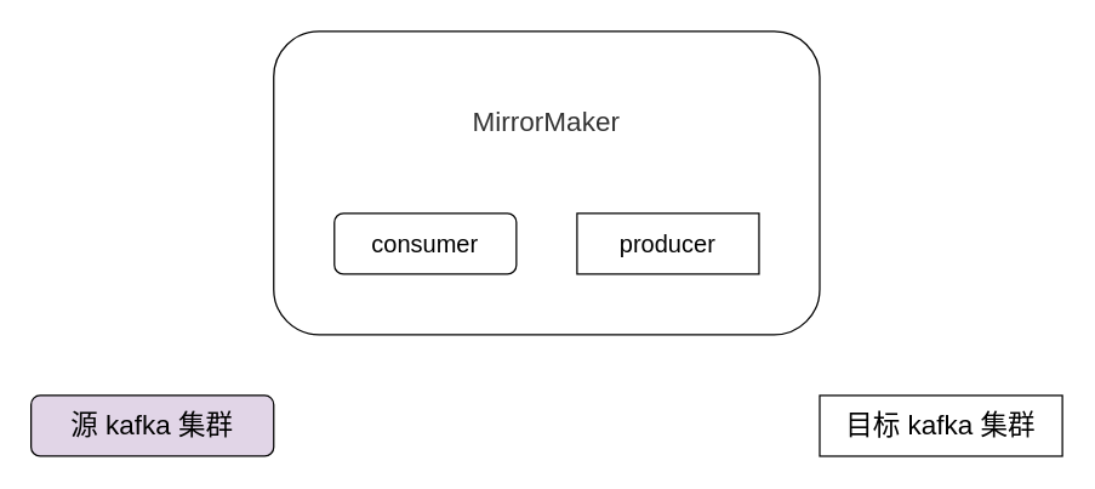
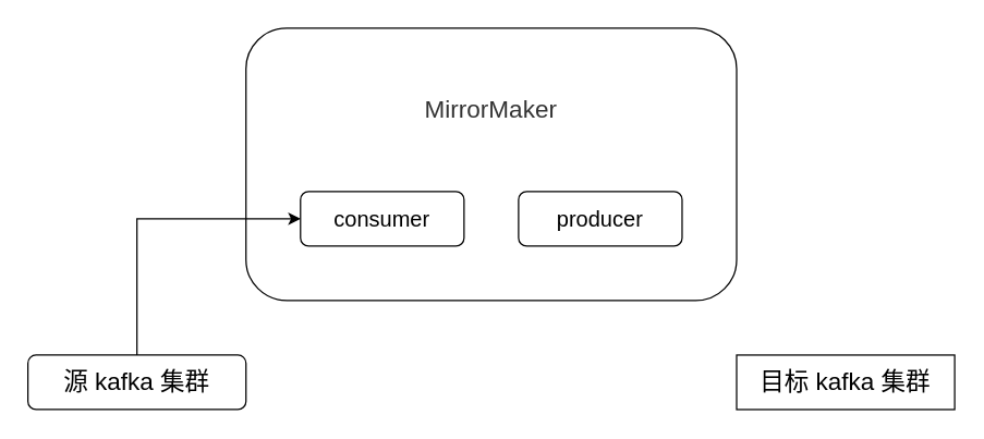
+ <mxCell id="3" style="edgeStyle=orthogonalEdgeStyle;rounded=0;orthogonalLoop=1;jettySize=auto;html=1;entryX=0;entryY=0.5;entryDx=0;entryDy=0;exitX=0.5;exitY=0;exitDx=0;exitDy=0;" edge="1" parent="1" source="4" target="7"><mxGeometry relative="1" as="geometry" /></mxCell>
- <mxCell id="8" value="&lt;font style=&quot;font-size: 16px&quot;&gt;producer&lt;/font&gt;" style="whiteSpace=wrap;html=1;rounded=0;" vertex="1" parent="1"><mxGeometry x="380" y="140" width="120" height="40" as="geometry" /></mxCell>
+ <mxCell id="8" value="&lt;font style=&quot;font-size: 16px&quot;&gt;producer&lt;/font&gt;" style="rounded=1;whiteSpace=wrap;html=1;" vertex="1" parent="1"><mxGeometry x="380" y="140" width="120" height="40" as="geometry" /></mxCell>
- <mxCell id="4" value="&lt;font style=&quot;font-size: 18px&quot;&gt;源 kafka 集群&lt;/font&gt;" style="rounded=1;whiteSpace=wrap;html=1;fillColor=#e1d5e7;" vertex="1" parent="1"><mxGeometry x="20" y="260" width="160" height="40" as="geometry" /></mxCell>
+ <mxCell id="4" value="&lt;font style=&quot;font-size: 18px&quot;&gt;源 kafka 集群&lt;/font&gt;" style="rounded=1;whiteSpace=wrap;html=1;" vertex="1" parent="1"><mxGeometry x="20" y="260" width="160" height="40" as="geometry" /></mxCell>
